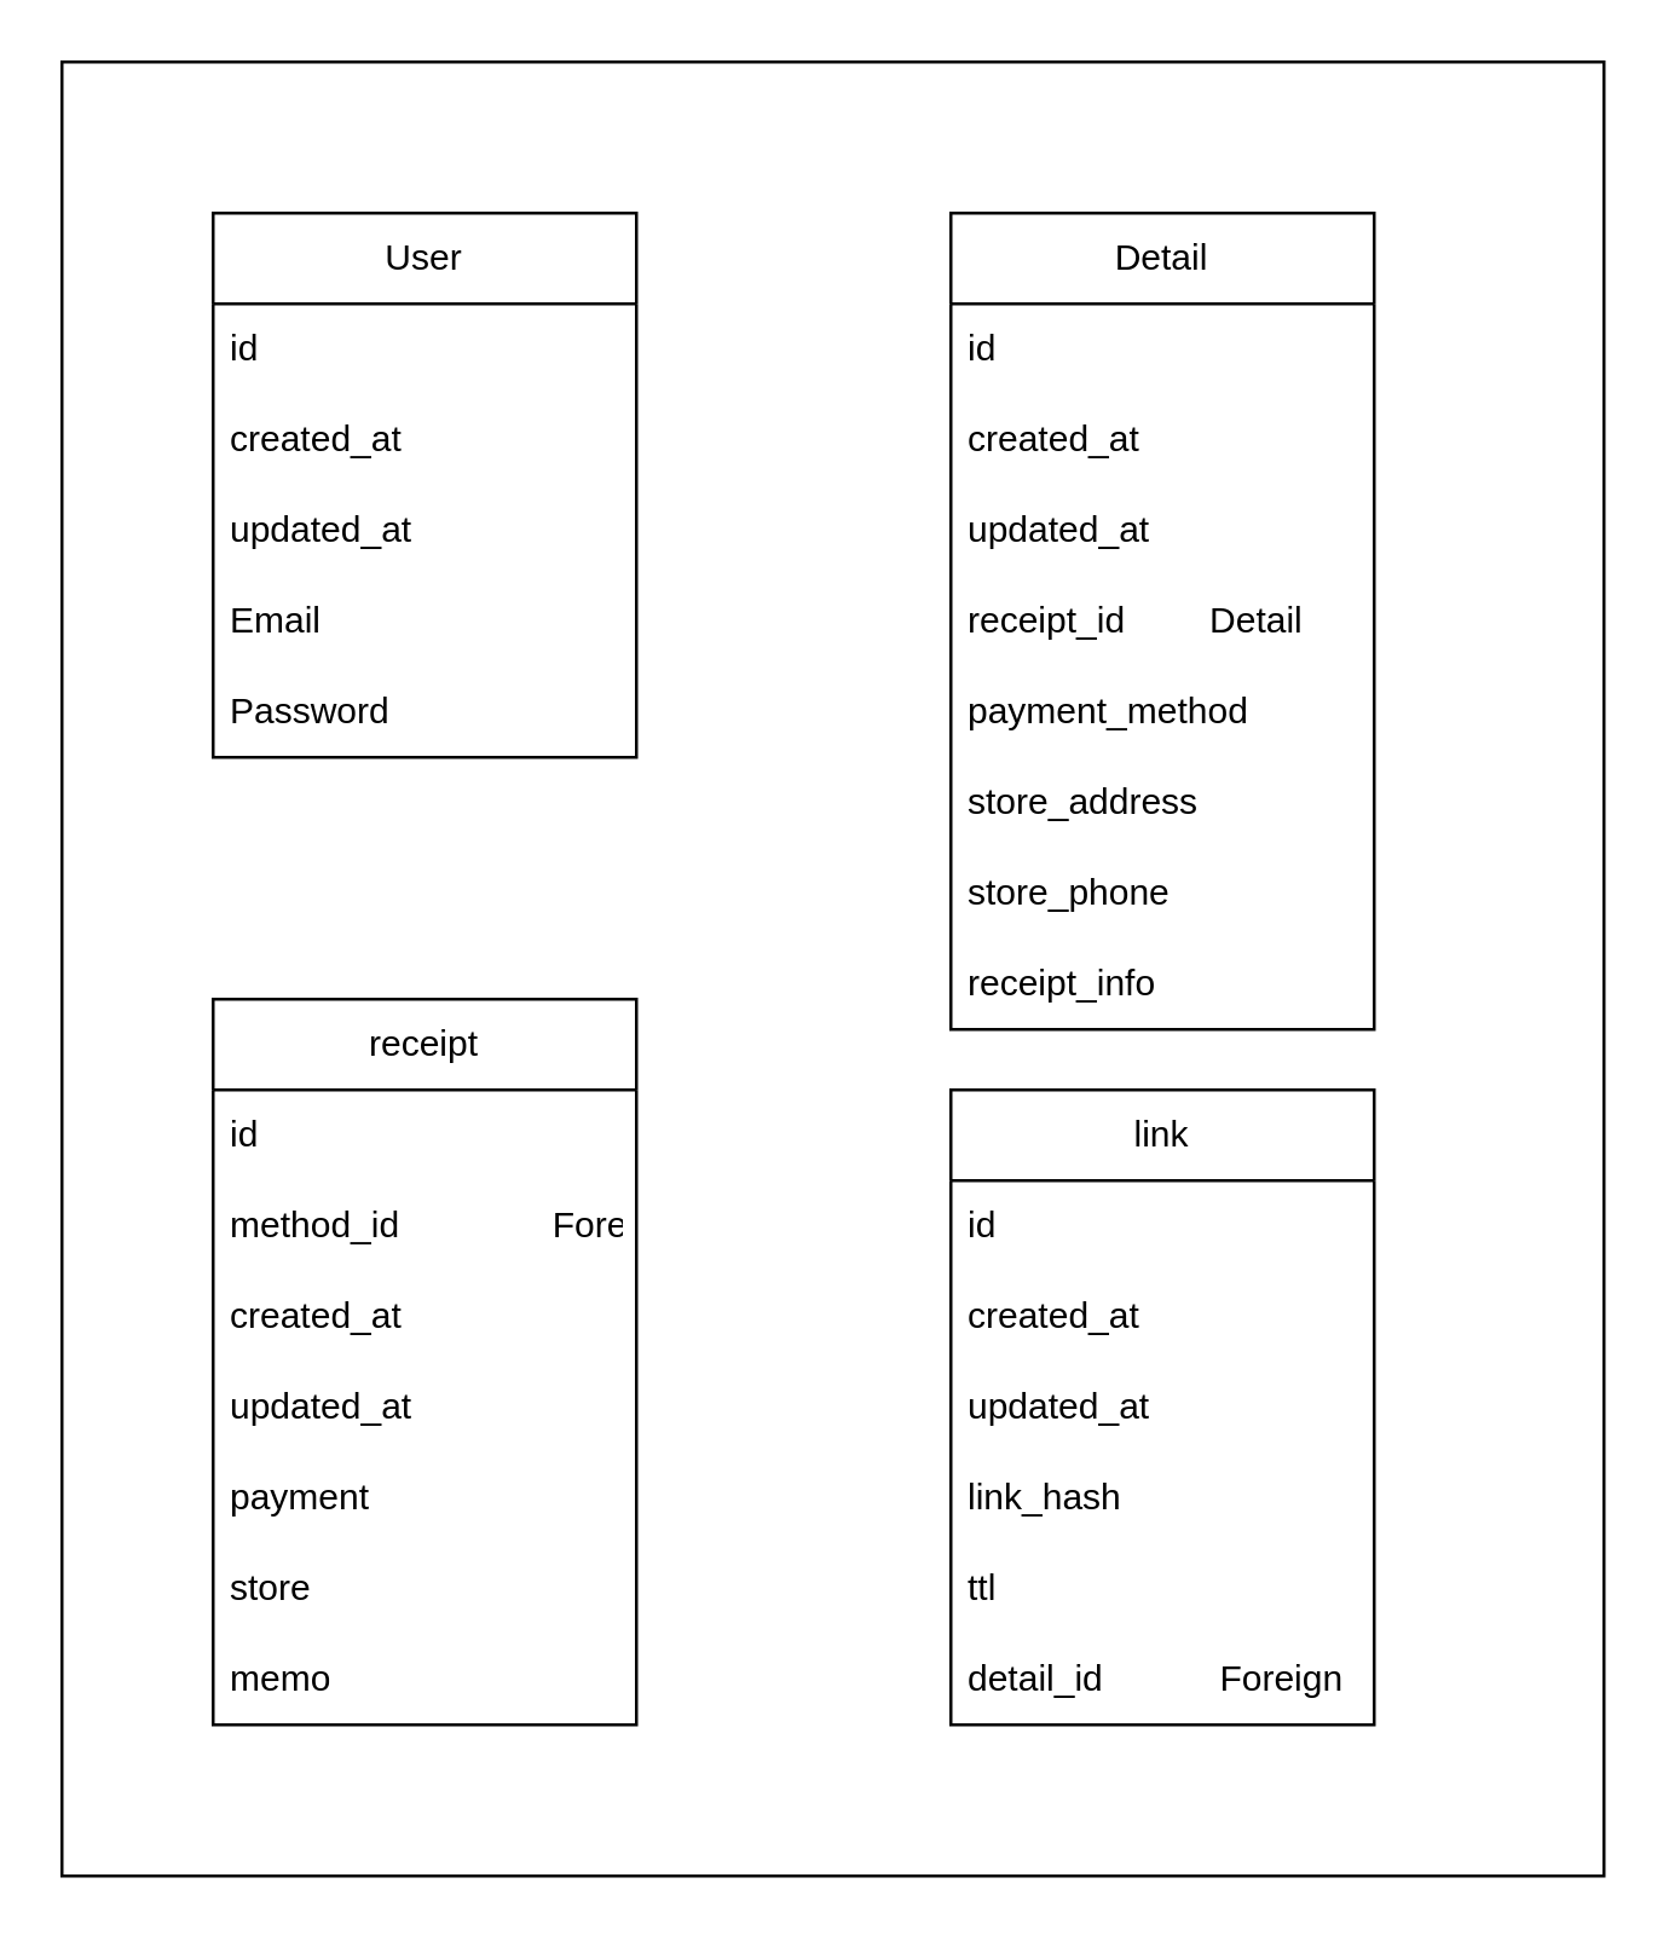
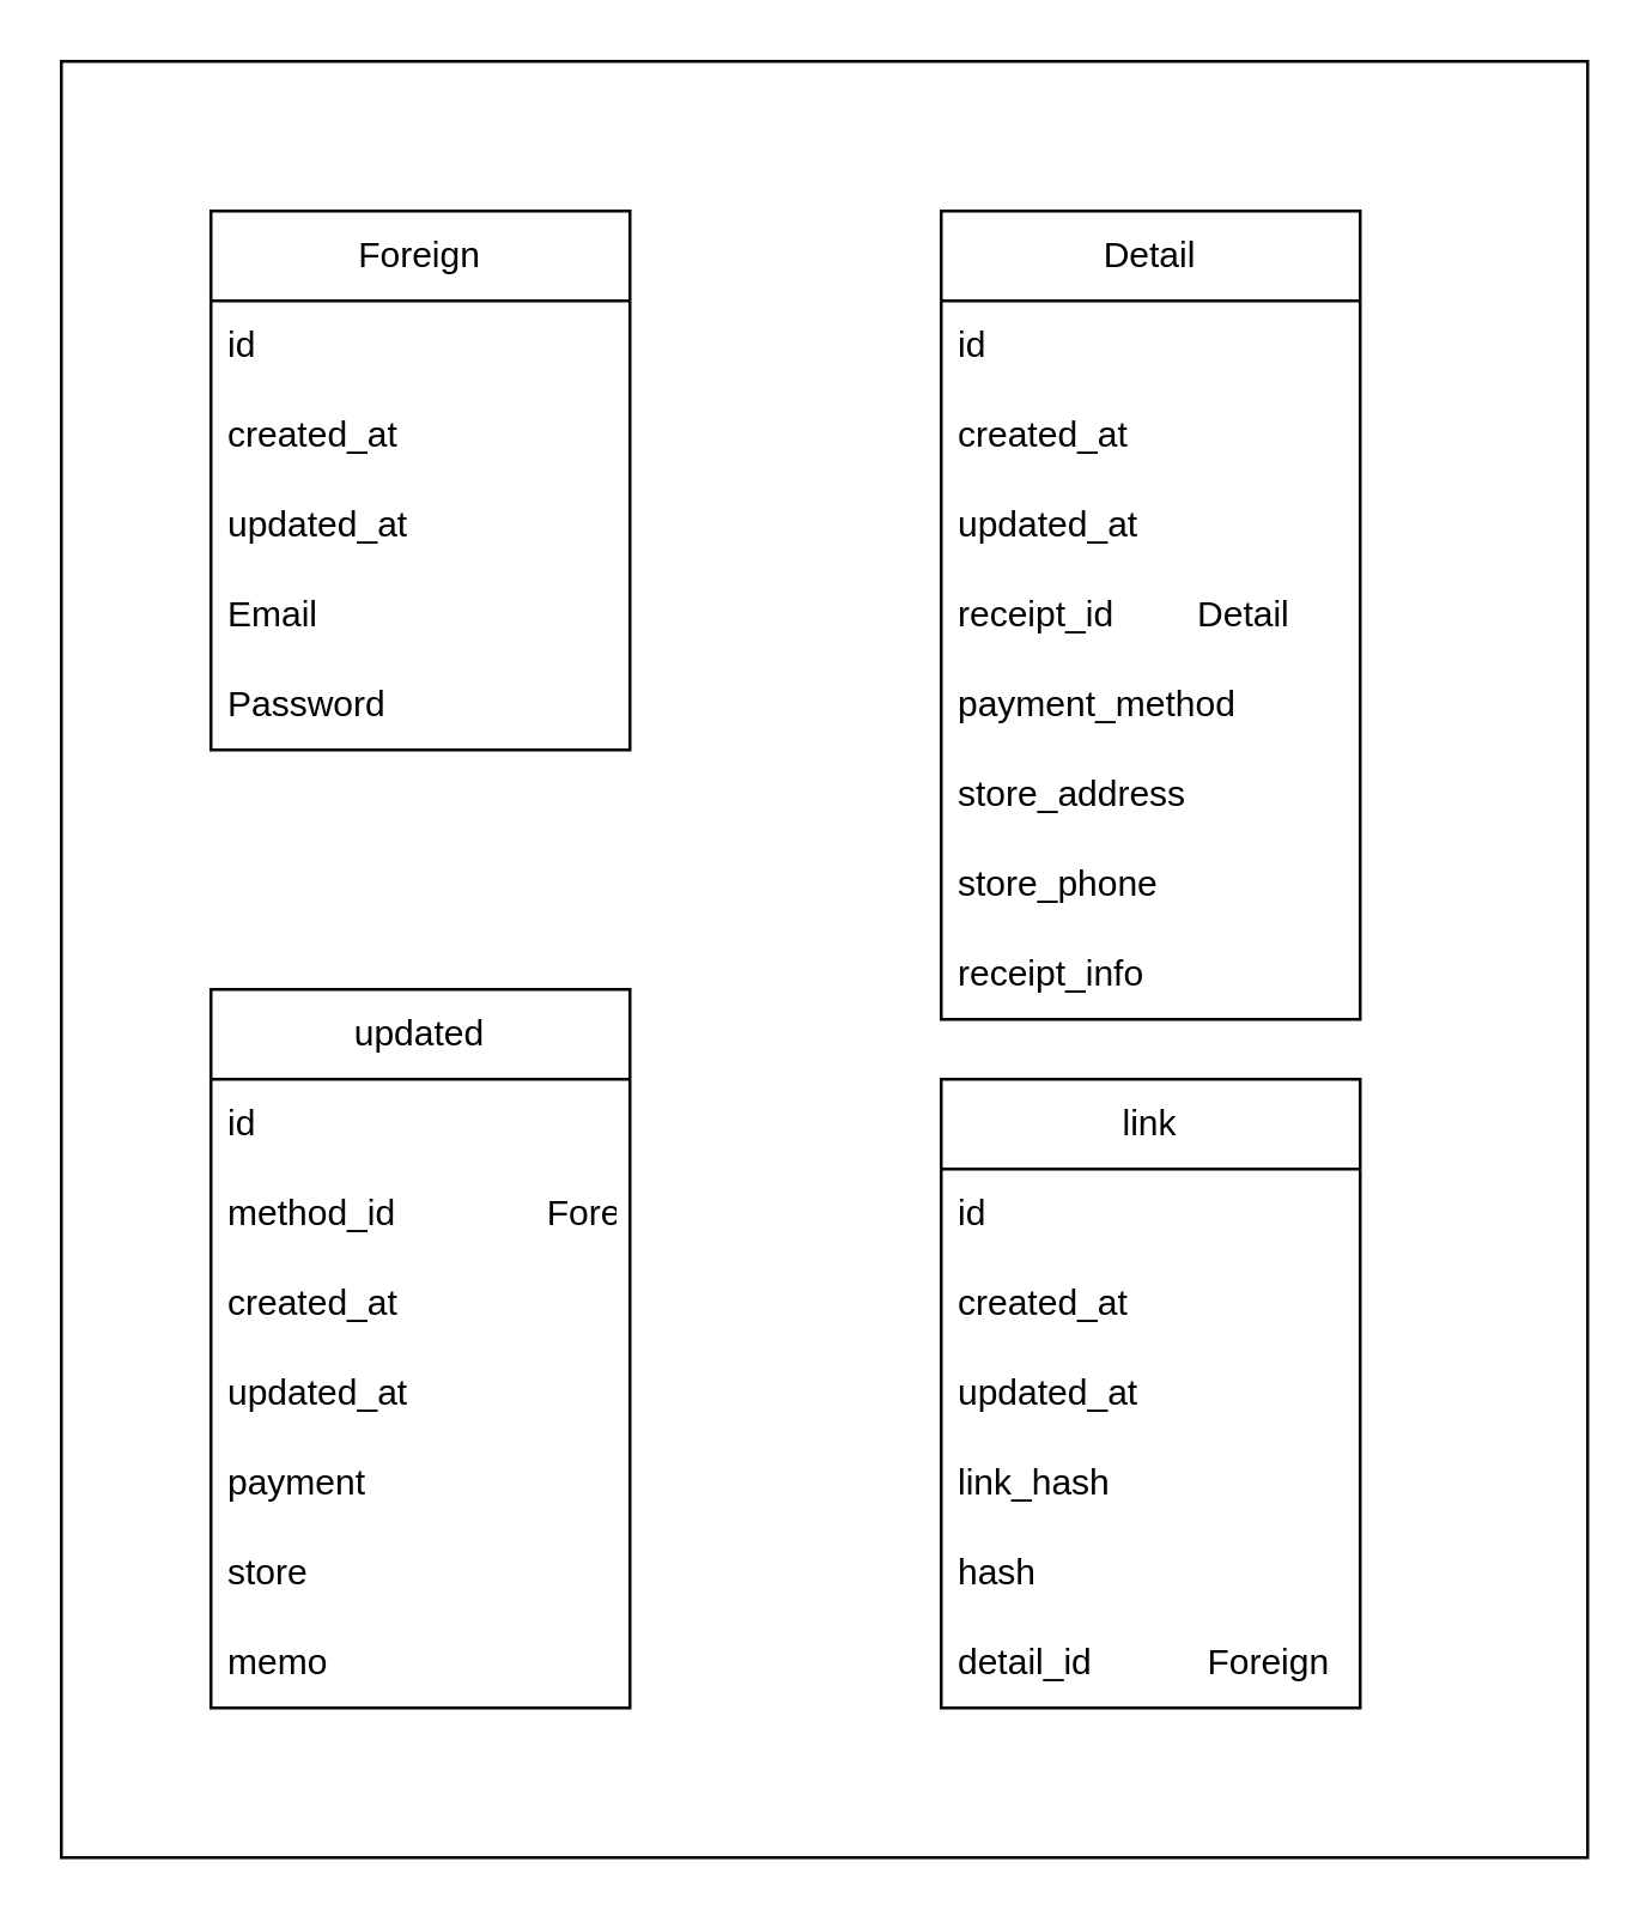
- <mxCell id="3" value="User" style="swimlane;fontStyle=0;childLayout=stackLayout;horizontal=1;startSize=30;horizontalStack=0;resizeParent=1;resizeParentMax=0;resizeLast=0;collapsible=1;marginBottom=0;whiteSpace=wrap;html=1;" parent="1" vertex="1"><mxGeometry x="70" y="70" width="140" height="180" as="geometry" /></mxCell>
+ <mxCell id="3" value="Foreign" style="swimlane;fontStyle=0;childLayout=stackLayout;horizontal=1;startSize=30;horizontalStack=0;resizeParent=1;resizeParentMax=0;resizeLast=0;collapsible=1;marginBottom=0;whiteSpace=wrap;html=1;" parent="1" vertex="1"><mxGeometry x="70" y="70" width="140" height="180" as="geometry" /></mxCell>
- <mxCell id="9" value="receipt" style="swimlane;fontStyle=0;childLayout=stackLayout;horizontal=1;startSize=30;horizontalStack=0;resizeParent=1;resizeParentMax=0;resizeLast=0;collapsible=1;marginBottom=0;whiteSpace=wrap;html=1;" parent="1" vertex="1"><mxGeometry x="70" y="330" width="140" height="240" as="geometry" /></mxCell>
+ <mxCell id="9" value="updated" style="swimlane;fontStyle=0;childLayout=stackLayout;horizontal=1;startSize=30;horizontalStack=0;resizeParent=1;resizeParentMax=0;resizeLast=0;collapsible=1;marginBottom=0;whiteSpace=wrap;html=1;" parent="1" vertex="1"><mxGeometry x="70" y="330" width="140" height="240" as="geometry" /></mxCell>
- <mxCell id="31" value="ttl" style="text;strokeColor=none;fillColor=none;align=left;verticalAlign=middle;spacingLeft=4;spacingRight=4;overflow=hidden;points=[[0,0.5],[1,0.5]];portConstraint=eastwest;rotatable=0;whiteSpace=wrap;html=1;" parent="26" vertex="1"><mxGeometry y="150" width="140" height="30" as="geometry" /></mxCell>
+ <mxCell id="31" value="hash" style="text;strokeColor=none;fillColor=none;align=left;verticalAlign=middle;spacingLeft=4;spacingRight=4;overflow=hidden;points=[[0,0.5],[1,0.5]];portConstraint=eastwest;rotatable=0;whiteSpace=wrap;html=1;" parent="26" vertex="1"><mxGeometry y="150" width="140" height="30" as="geometry" /></mxCell>
